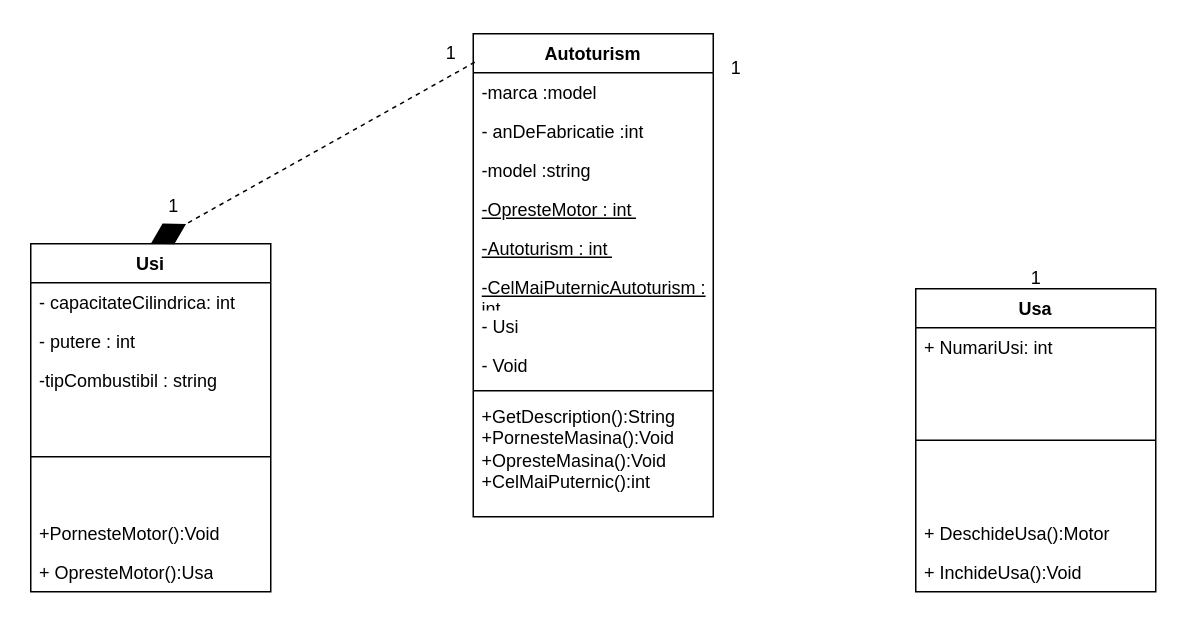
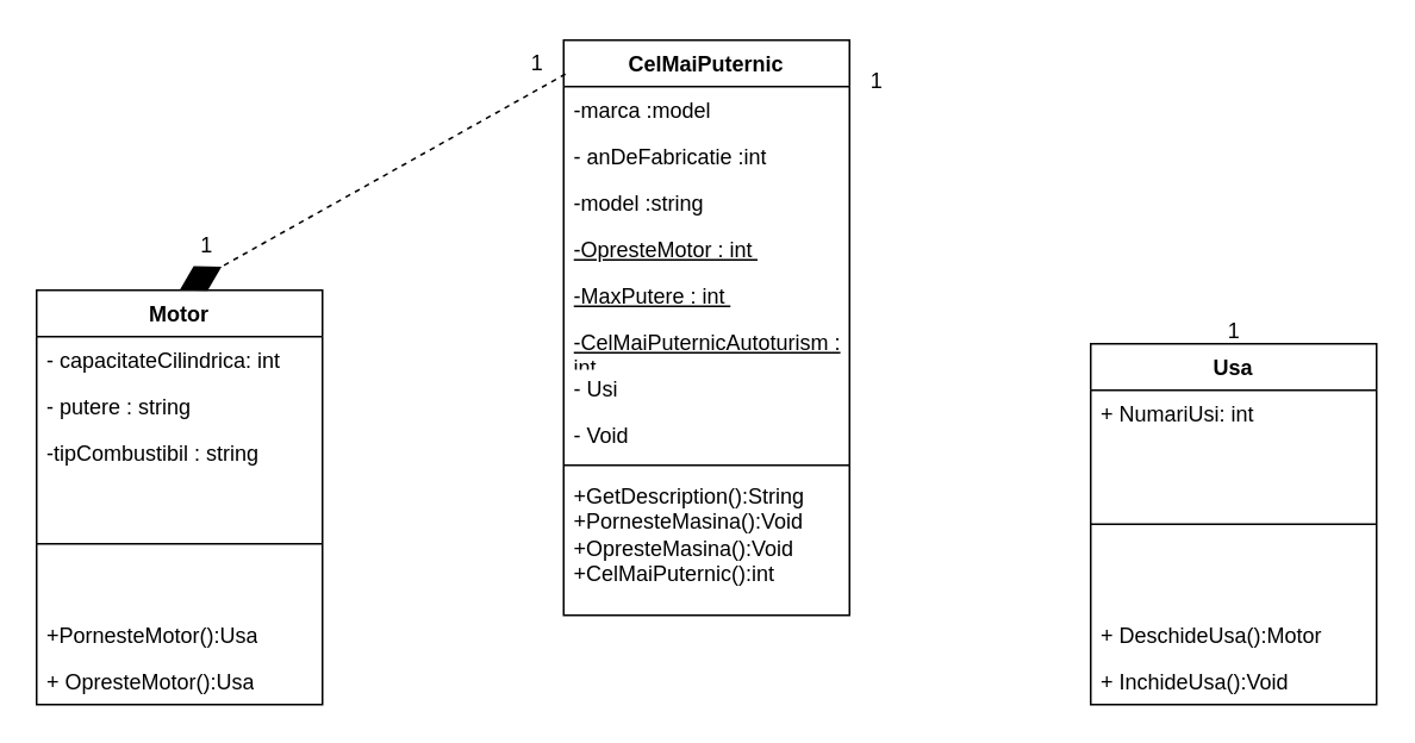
- <mxCell id="2" value="Autoturism" style="swimlane;fontStyle=1;align=center;verticalAlign=top;childLayout=stackLayout;horizontal=1;startSize=26;horizontalStack=0;resizeParent=1;resizeParentMax=0;resizeLast=0;collapsible=1;marginBottom=0;whiteSpace=wrap;html=1;" parent="1" vertex="1"><mxGeometry x="315" y="22" width="160" height="322" as="geometry" /></mxCell>
+ <mxCell id="2" value="CelMaiPuternic" style="swimlane;fontStyle=1;align=center;verticalAlign=top;childLayout=stackLayout;horizontal=1;startSize=26;horizontalStack=0;resizeParent=1;resizeParentMax=0;resizeLast=0;collapsible=1;marginBottom=0;whiteSpace=wrap;html=1;" parent="1" vertex="1"><mxGeometry x="315" y="22" width="160" height="322" as="geometry" /></mxCell>
- <mxCell id="7" value="&lt;u&gt;-Autoturism : int&amp;nbsp;&lt;/u&gt;" style="text;strokeColor=none;fillColor=none;align=left;verticalAlign=top;spacingLeft=4;spacingRight=4;overflow=hidden;rotatable=0;points=[[0,0.5],[1,0.5]];portConstraint=eastwest;whiteSpace=wrap;html=1;" vertex="1" parent="2"><mxGeometry y="130" width="160" height="26" as="geometry" /></mxCell>
+ <mxCell id="7" value="&lt;u&gt;-MaxPutere : int&amp;nbsp;&lt;/u&gt;" style="text;strokeColor=none;fillColor=none;align=left;verticalAlign=top;spacingLeft=4;spacingRight=4;overflow=hidden;rotatable=0;points=[[0,0.5],[1,0.5]];portConstraint=eastwest;whiteSpace=wrap;html=1;" vertex="1" parent="2"><mxGeometry y="130" width="160" height="26" as="geometry" /></mxCell>
- <mxCell id="13" value="Usi" style="swimlane;fontStyle=1;align=center;verticalAlign=top;childLayout=stackLayout;horizontal=1;startSize=26;horizontalStack=0;resizeParent=1;resizeParentMax=0;resizeLast=0;collapsible=1;marginBottom=0;whiteSpace=wrap;html=1;" parent="1" vertex="1"><mxGeometry x="20" y="162" width="160" height="232" as="geometry" /></mxCell>
+ <mxCell id="13" value="Motor" style="swimlane;fontStyle=1;align=center;verticalAlign=top;childLayout=stackLayout;horizontal=1;startSize=26;horizontalStack=0;resizeParent=1;resizeParentMax=0;resizeLast=0;collapsible=1;marginBottom=0;whiteSpace=wrap;html=1;" parent="1" vertex="1"><mxGeometry x="20" y="162" width="160" height="232" as="geometry" /></mxCell>
- <mxCell id="15" value="- putere : int&amp;nbsp;" style="text;strokeColor=none;fillColor=none;align=left;verticalAlign=top;spacingLeft=4;spacingRight=4;overflow=hidden;rotatable=0;points=[[0,0.5],[1,0.5]];portConstraint=eastwest;whiteSpace=wrap;html=1;" parent="13" vertex="1"><mxGeometry y="52" width="160" height="26" as="geometry" /></mxCell>
+ <mxCell id="15" value="- putere : string&amp;nbsp;" style="text;strokeColor=none;fillColor=none;align=left;verticalAlign=top;spacingLeft=4;spacingRight=4;overflow=hidden;rotatable=0;points=[[0,0.5],[1,0.5]];portConstraint=eastwest;whiteSpace=wrap;html=1;" parent="13" vertex="1"><mxGeometry y="52" width="160" height="26" as="geometry" /></mxCell>
- <mxCell id="18" value="+PornesteMotor():Void" style="text;strokeColor=none;fillColor=none;align=left;verticalAlign=top;spacingLeft=4;spacingRight=4;overflow=hidden;rotatable=0;points=[[0,0.5],[1,0.5]];portConstraint=eastwest;whiteSpace=wrap;html=1;" parent="13" vertex="1"><mxGeometry y="180" width="160" height="26" as="geometry" /></mxCell>
+ <mxCell id="18" value="+PornesteMotor():Usa" style="text;strokeColor=none;fillColor=none;align=left;verticalAlign=top;spacingLeft=4;spacingRight=4;overflow=hidden;rotatable=0;points=[[0,0.5],[1,0.5]];portConstraint=eastwest;whiteSpace=wrap;html=1;" parent="13" vertex="1"><mxGeometry y="180" width="160" height="26" as="geometry" /></mxCell>
